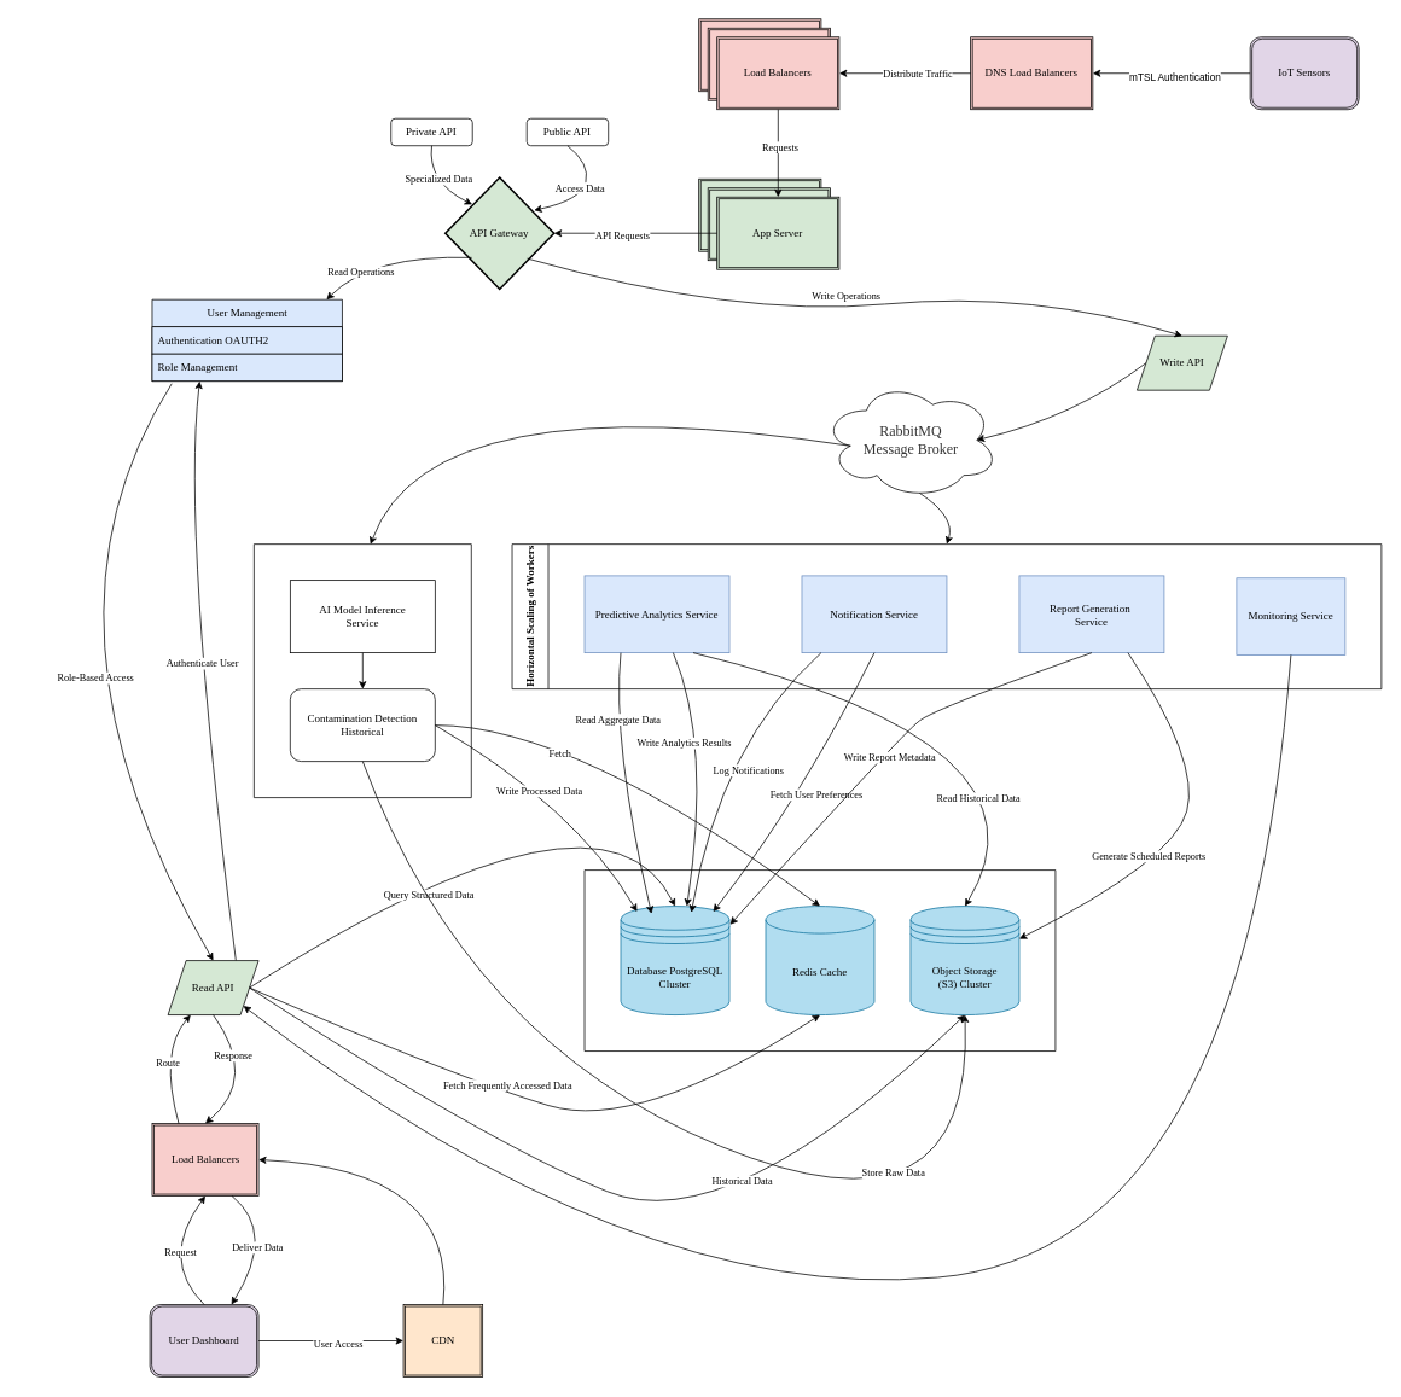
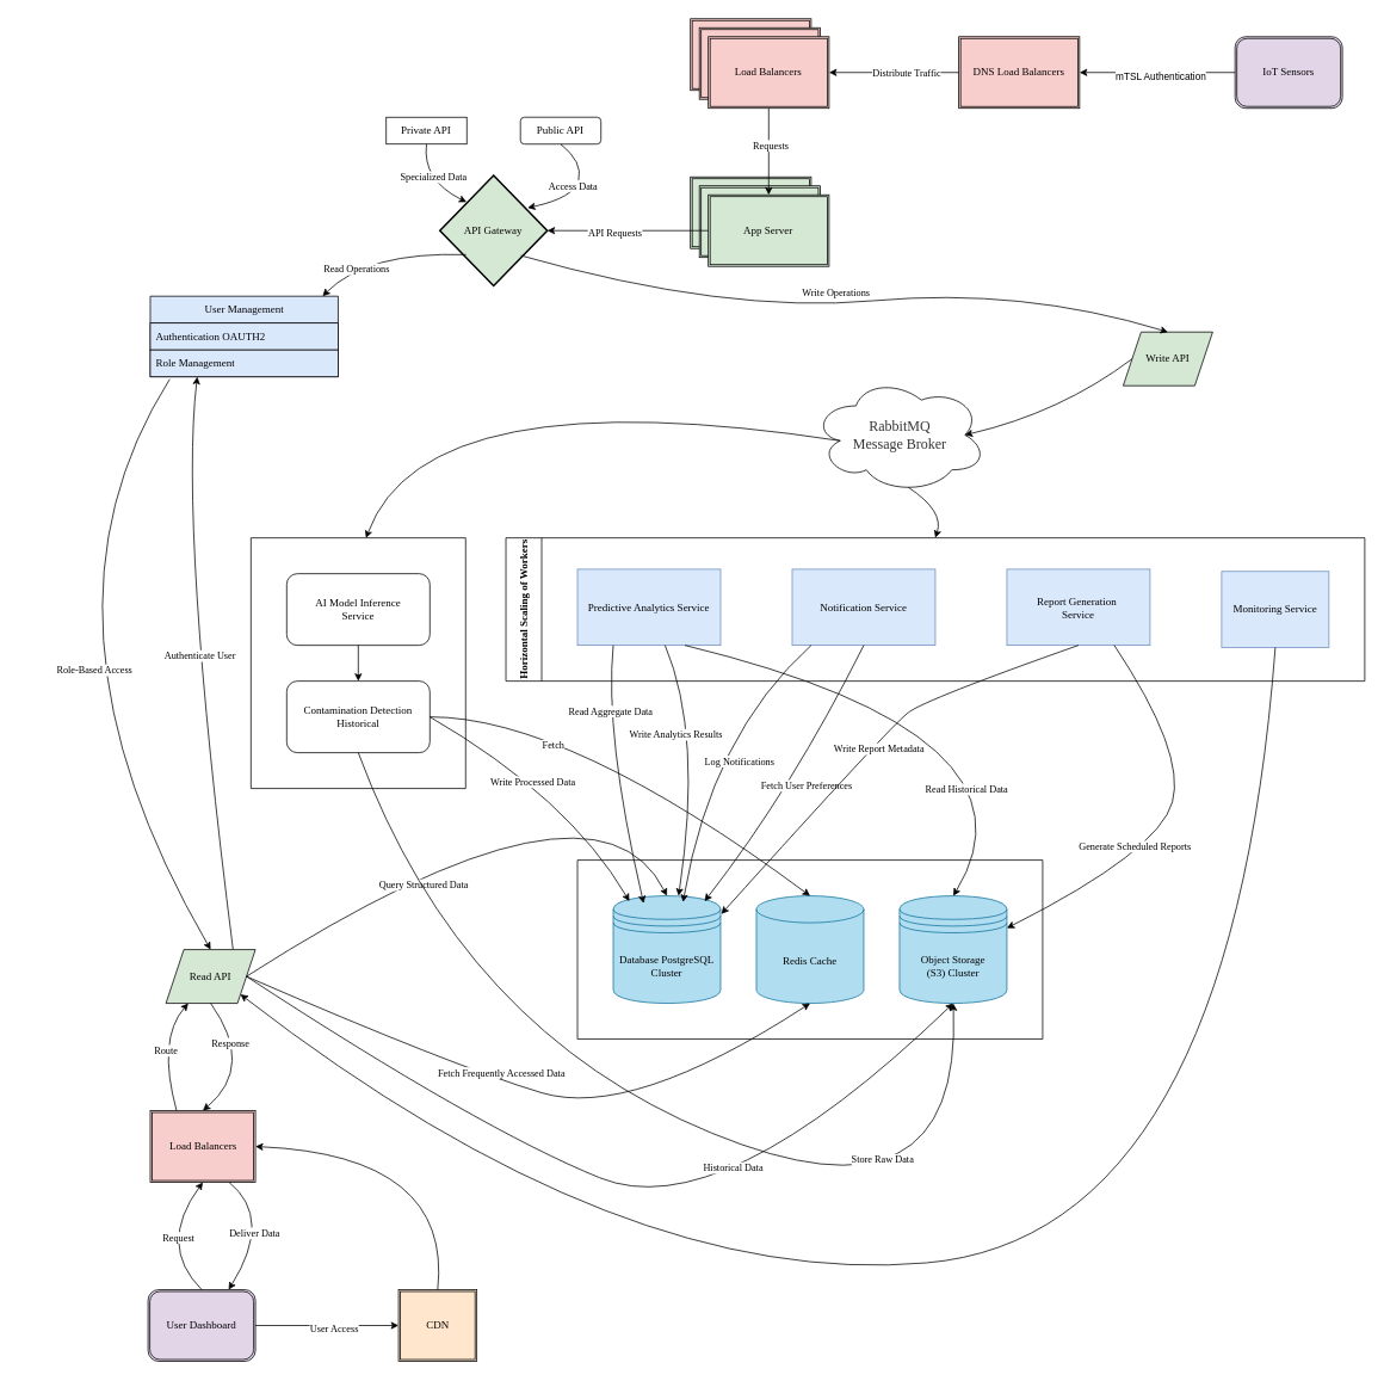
- <mxCell id="39" value="Private API" style="rounded=1;whiteSpace=wrap;html=1;fontFamily=Comic Sans MS;" parent="1" vertex="1"><mxGeometry x="431.25" y="130" width="90" height="30" as="geometry" /></mxCell>
+ <mxCell id="39" value="Private API" style="whiteSpace=wrap;html=1;fontFamily=Comic Sans MS;rounded=0;" parent="1" vertex="1"><mxGeometry x="431.25" y="130" width="90" height="30" as="geometry" /></mxCell>
- <mxCell id="55" value="AI Model Inference&lt;br&gt;Service" style="whiteSpace=wrap;html=1;fontFamily=Comic Sans MS;rounded=0;" parent="1" vertex="1"><mxGeometry x="320" y="640" width="160" height="80" as="geometry" /></mxCell>
+ <mxCell id="55" value="AI Model Inference&lt;br&gt;Service" style="rounded=1;whiteSpace=wrap;html=1;fontFamily=Comic Sans MS;" parent="1" vertex="1"><mxGeometry x="320" y="640" width="160" height="80" as="geometry" /></mxCell>
